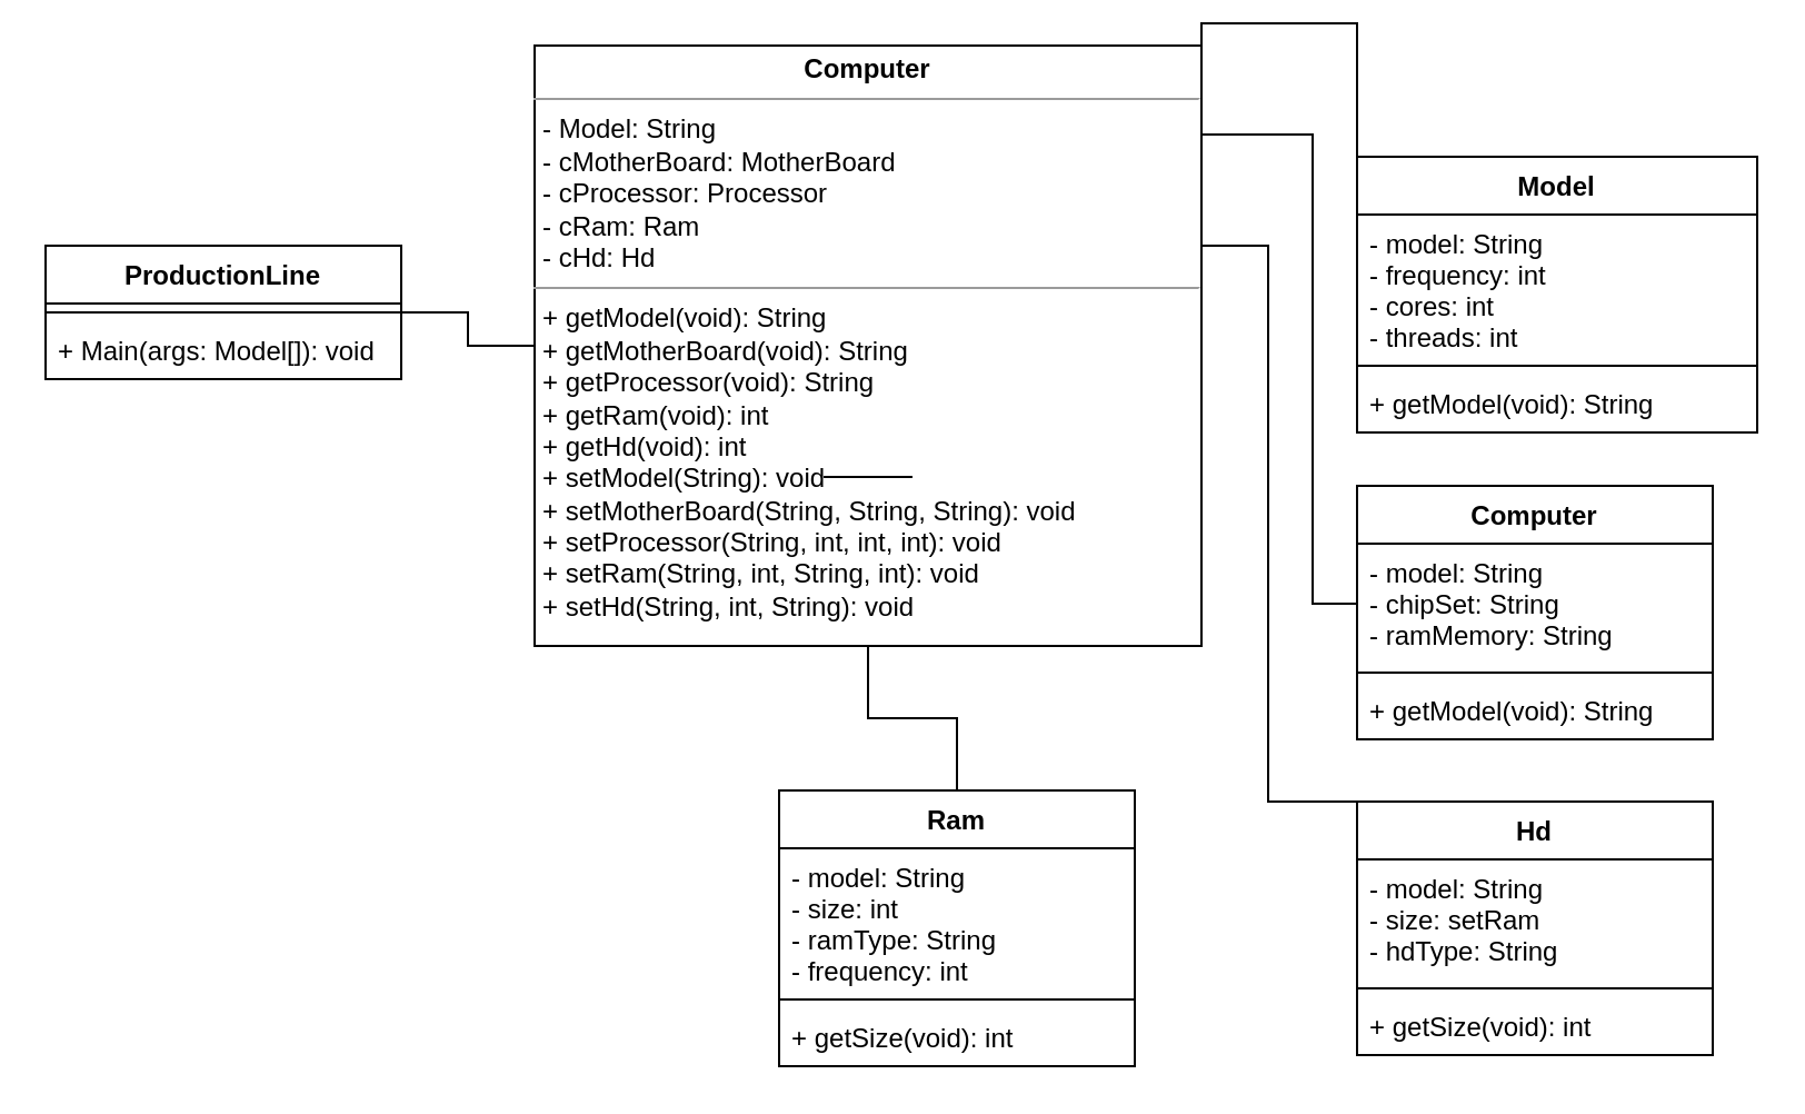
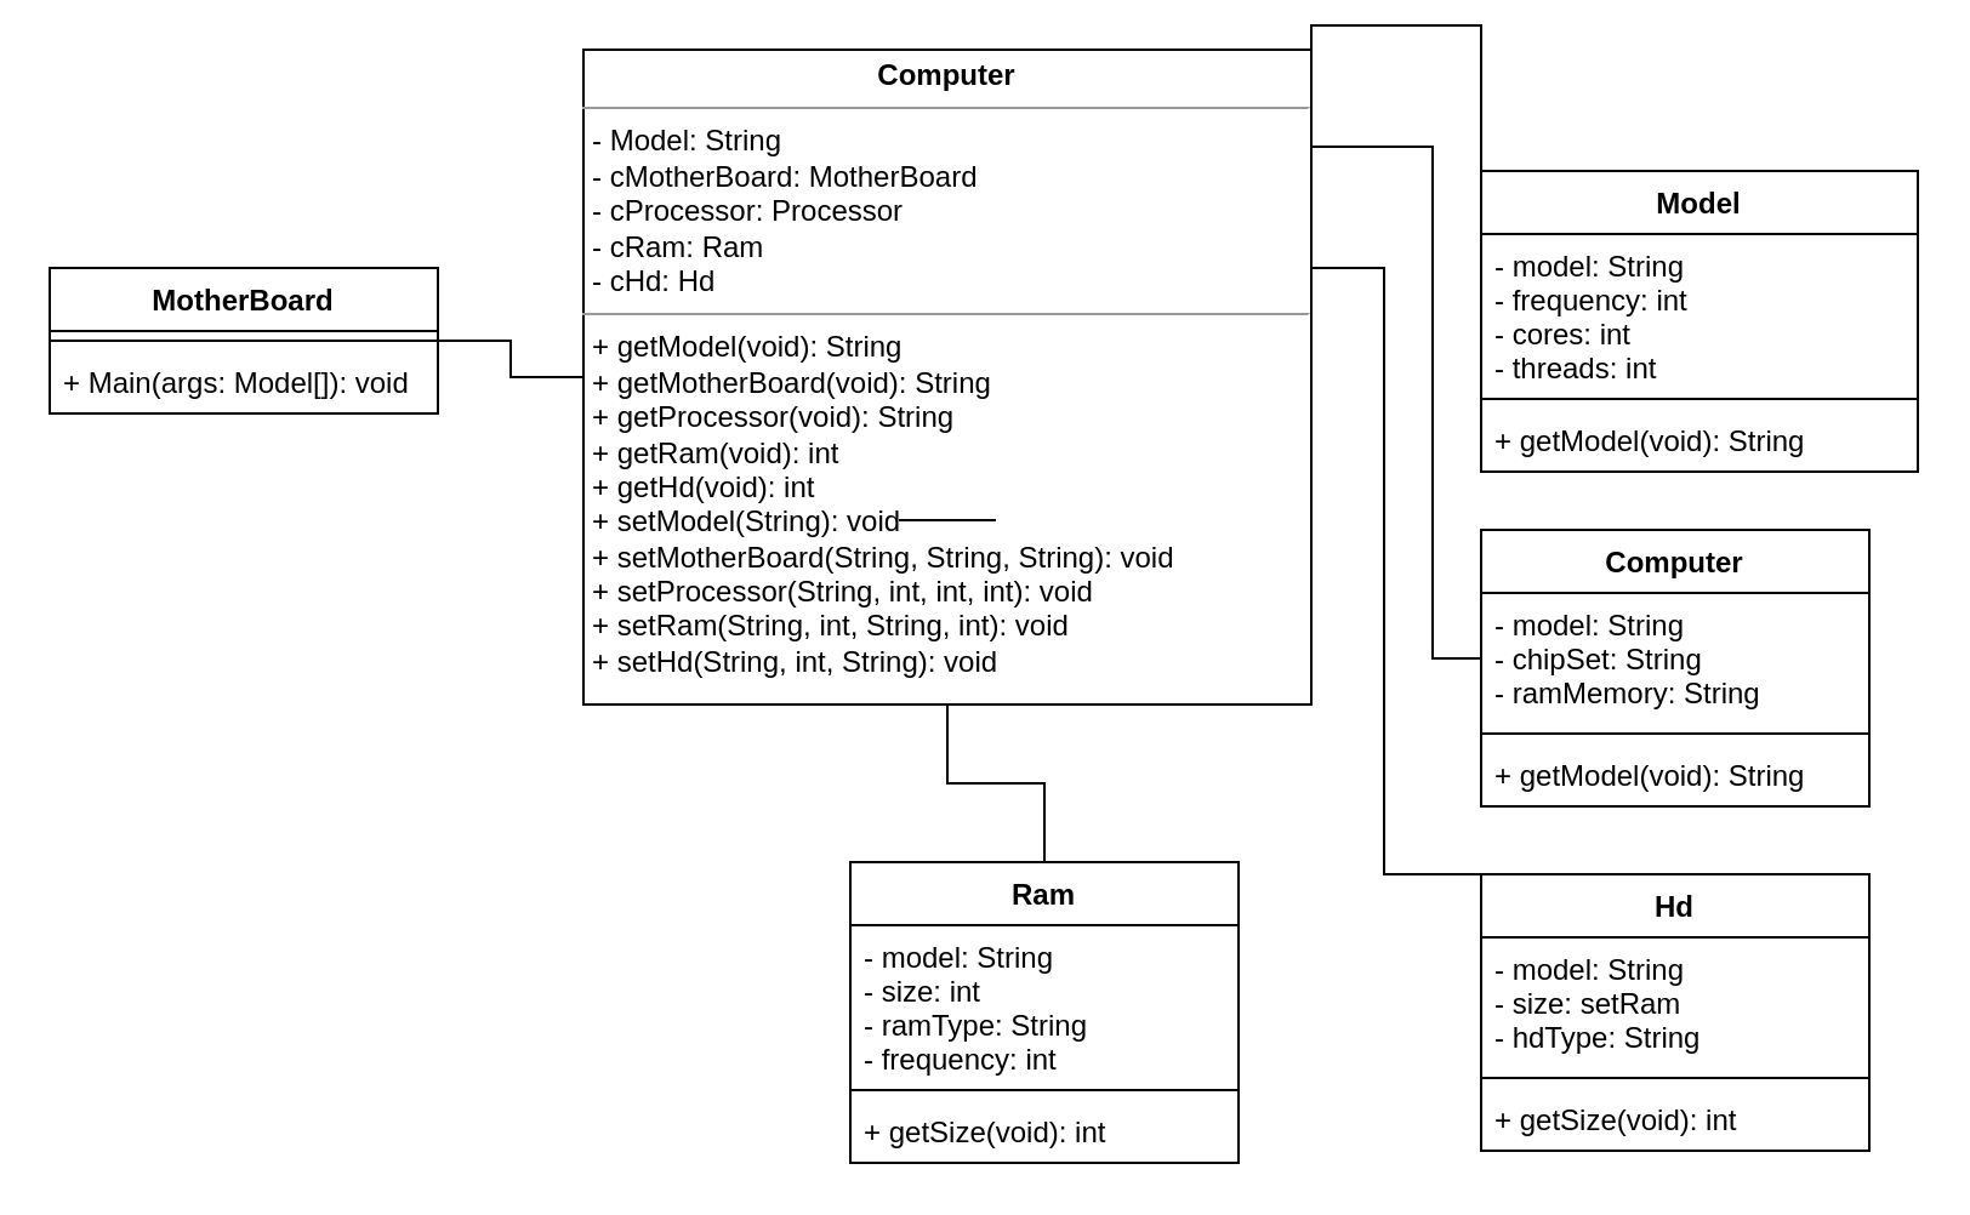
- <mxCell id="19" value="ProductionLine" style="swimlane;fontStyle=1;align=center;verticalAlign=top;childLayout=stackLayout;horizontal=1;startSize=26;horizontalStack=0;resizeParent=1;resizeParentMax=0;resizeLast=0;collapsible=1;marginBottom=0;" vertex="1" parent="1"><mxGeometry x="20" y="110" width="160" height="60" as="geometry" /></mxCell>
+ <mxCell id="19" value="MotherBoard" style="swimlane;fontStyle=1;align=center;verticalAlign=top;childLayout=stackLayout;horizontal=1;startSize=26;horizontalStack=0;resizeParent=1;resizeParentMax=0;resizeLast=0;collapsible=1;marginBottom=0;" vertex="1" parent="1"><mxGeometry x="20" y="110" width="160" height="60" as="geometry" /></mxCell>
